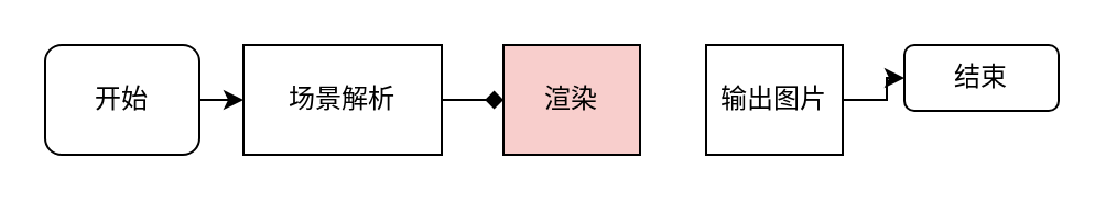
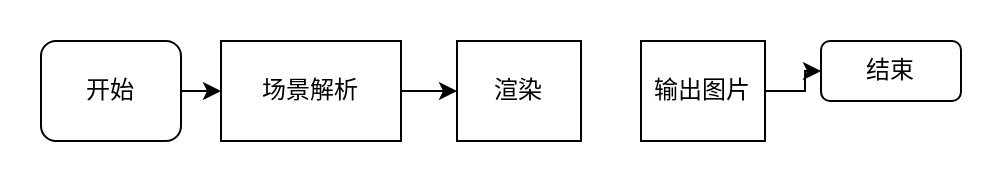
- <mxCell id="4" style="edgeStyle=orthogonalEdgeStyle;rounded=0;orthogonalLoop=1;jettySize=auto;html=1;exitX=1;exitY=0.5;exitDx=0;exitDy=0;entryX=0;entryY=0.5;entryDx=0;entryDy=0;endArrow=diamond;" parent="1" source="5" target="6" edge="1"><mxGeometry relative="1" as="geometry" /></mxCell>
+ <mxCell id="4" style="edgeStyle=orthogonalEdgeStyle;rounded=0;orthogonalLoop=1;jettySize=auto;html=1;exitX=1;exitY=0.5;exitDx=0;exitDy=0;entryX=0;entryY=0.5;entryDx=0;entryDy=0;" parent="1" source="5" target="6" edge="1"><mxGeometry relative="1" as="geometry" /></mxCell>
- <mxCell id="6" value="渲染" style="rounded=0;whiteSpace=wrap;html=1;fillColor=#f8cecc;" parent="1" vertex="1"><mxGeometry x="228" y="20" width="62" height="50" as="geometry" /></mxCell>
+ <mxCell id="6" value="渲染" style="rounded=0;whiteSpace=wrap;html=1;" parent="1" vertex="1"><mxGeometry x="228" y="20" width="62" height="50" as="geometry" /></mxCell>
